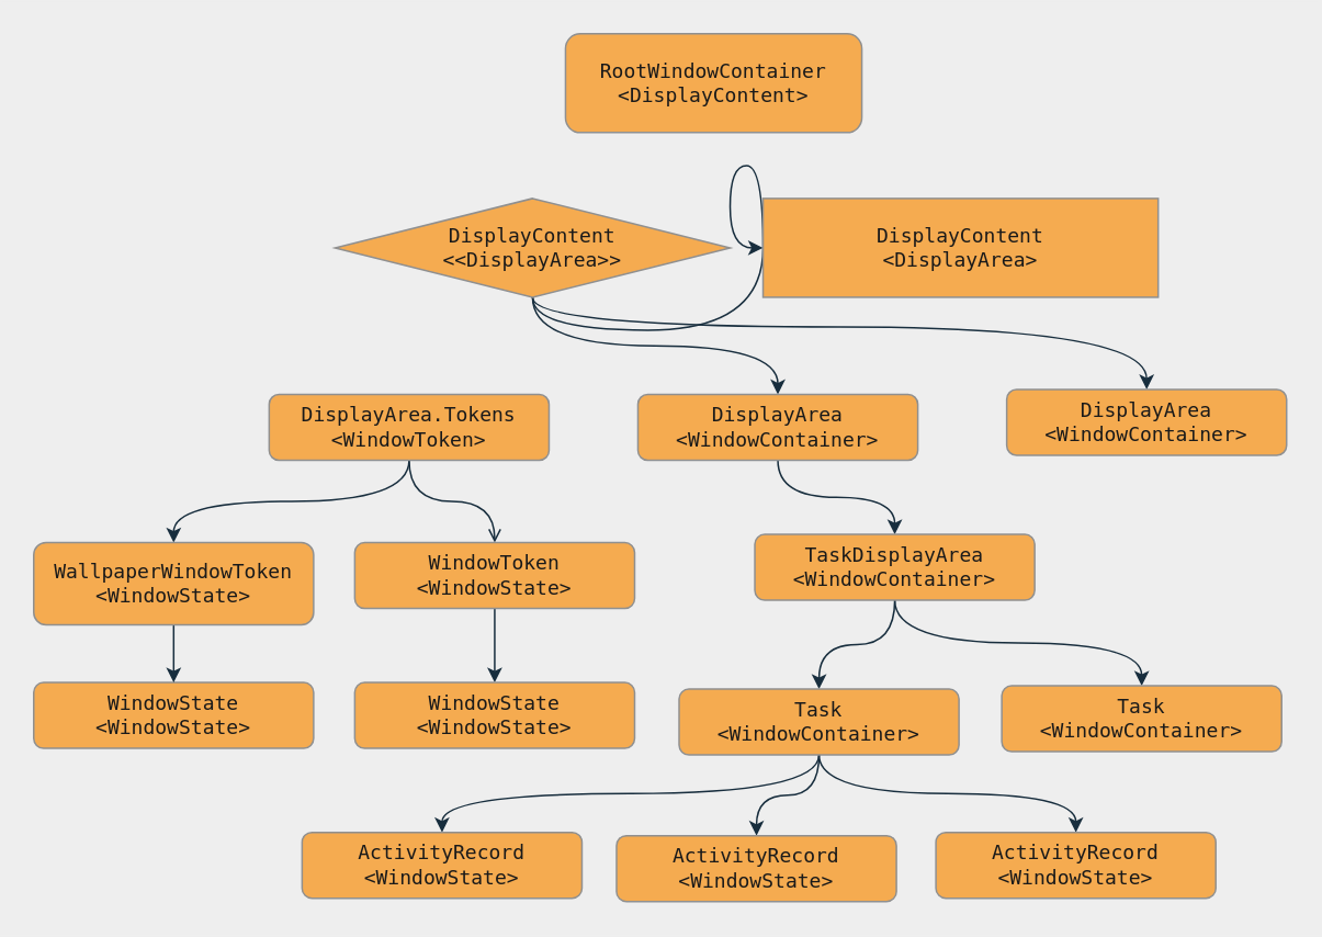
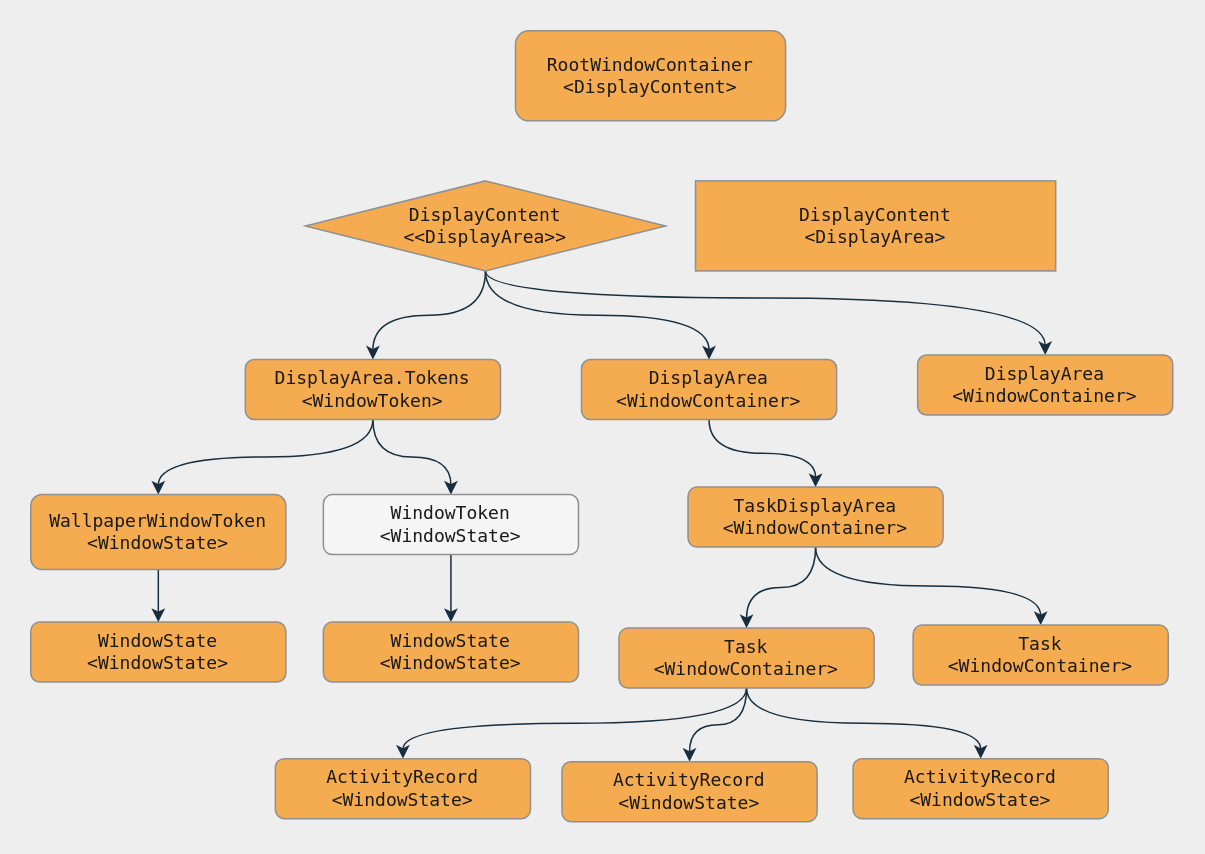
- <mxCell id="3" style="edgeStyle=orthogonalEdgeStyle;curved=1;orthogonalLoop=1;jettySize=auto;html=1;exitX=0.5;exitY=1;exitDx=0;exitDy=0;labelBackgroundColor=none;labelBorderColor=none;strokeColor=#182E3E;fontColor=#1A1A1A;" parent="1" source="6" target="13" edge="1"><mxGeometry relative="1" as="geometry" /></mxCell>
+ <mxCell id="3" style="edgeStyle=orthogonalEdgeStyle;curved=1;orthogonalLoop=1;jettySize=auto;html=1;exitX=0.5;exitY=1;exitDx=0;exitDy=0;entryX=0.5;entryY=0;entryDx=0;entryDy=0;labelBackgroundColor=none;labelBorderColor=none;strokeColor=#182E3E;fontColor=#1A1A1A;" parent="1" source="6" target="9" edge="1"><mxGeometry relative="1" as="geometry" /></mxCell>
- <mxCell id="7" style="edgeStyle=orthogonalEdgeStyle;curved=1;orthogonalLoop=1;jettySize=auto;html=1;exitX=0.5;exitY=1;exitDx=0;exitDy=0;labelBackgroundColor=none;labelBorderColor=none;strokeColor=#182E3E;fontColor=#1A1A1A;endArrow=open;" parent="1" source="9" target="11" edge="1"><mxGeometry relative="1" as="geometry" /></mxCell>
+ <mxCell id="7" style="edgeStyle=orthogonalEdgeStyle;curved=1;orthogonalLoop=1;jettySize=auto;html=1;exitX=0.5;exitY=1;exitDx=0;exitDy=0;labelBackgroundColor=none;labelBorderColor=none;strokeColor=#182E3E;fontColor=#1A1A1A;" parent="1" source="9" target="11" edge="1"><mxGeometry relative="1" as="geometry" /></mxCell>
- <mxCell id="11" value="&lt;pre style=&quot;font-family: &amp;#34;menlo&amp;#34; , monospace ; font-size: 9pt&quot;&gt;&lt;pre style=&quot;font-family: &amp;#34;menlo&amp;#34; , monospace ; font-size: 9pt&quot;&gt;&lt;pre style=&quot;font-family: &amp;#34;menlo&amp;#34; , monospace ; font-size: 9pt&quot;&gt;&lt;pre style=&quot;font-family: &amp;#34;menlo&amp;#34; , monospace ; font-size: 9pt&quot;&gt;WindowToken&lt;br&gt;&amp;lt;WindowState&amp;gt;&lt;/pre&gt;&lt;/pre&gt;&lt;/pre&gt;&lt;/pre&gt;" style="whiteSpace=wrap;html=1;labelBackgroundColor=none;labelBorderColor=none;fillColor=#F5AB50;strokeColor=#909090;fontColor=#1A1A1A;rounded=1;" parent="1" vertex="1"><mxGeometry x="215" y="329" width="170" height="40" as="geometry" /></mxCell>
+ <mxCell id="11" value="&lt;pre style=&quot;font-family: &amp;#34;menlo&amp;#34; , monospace ; font-size: 9pt&quot;&gt;&lt;pre style=&quot;font-family: &amp;#34;menlo&amp;#34; , monospace ; font-size: 9pt&quot;&gt;&lt;pre style=&quot;font-family: &amp;#34;menlo&amp;#34; , monospace ; font-size: 9pt&quot;&gt;&lt;pre style=&quot;font-family: &amp;#34;menlo&amp;#34; , monospace ; font-size: 9pt&quot;&gt;WindowToken&lt;br&gt;&amp;lt;WindowState&amp;gt;&lt;/pre&gt;&lt;/pre&gt;&lt;/pre&gt;&lt;/pre&gt;" style="whiteSpace=wrap;html=1;labelBackgroundColor=none;labelBorderColor=none;fillColor=#f5f5f5;strokeColor=#909090;fontColor=#1A1A1A;rounded=1;" parent="1" vertex="1"><mxGeometry x="215" y="329" width="170" height="40" as="geometry" /></mxCell>
